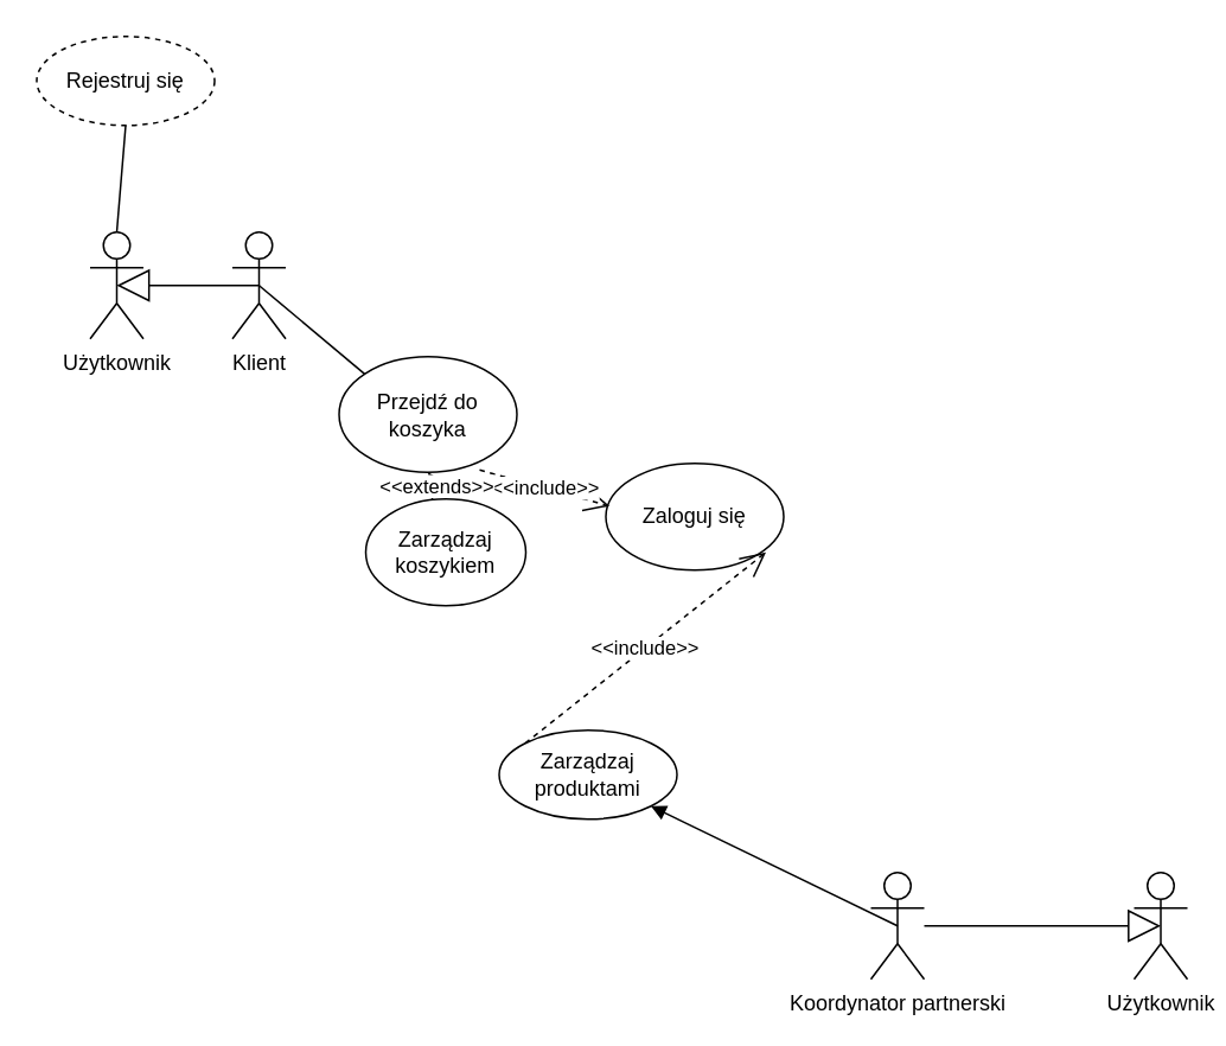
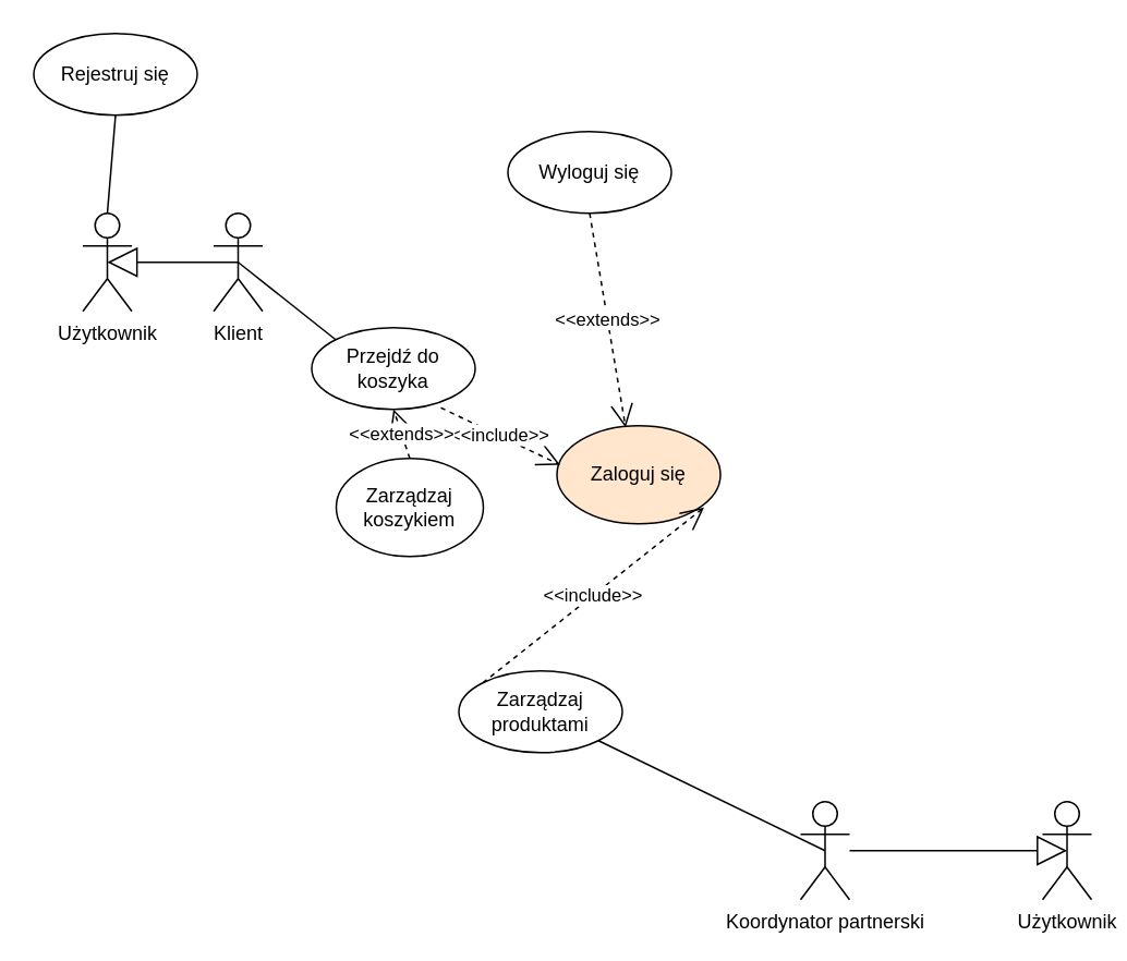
- <mxCell id="19" value="Rejestruj się" style="ellipse;whiteSpace=wrap;html=1;dashed=1;" vertex="1" parent="1"><mxGeometry x="20" y="20" width="100" height="50" as="geometry" /></mxCell>
+ <mxCell id="19" value="Rejestruj się" style="ellipse;whiteSpace=wrap;html=1;" vertex="1" parent="1"><mxGeometry x="20" y="20" width="100" height="50" as="geometry" /></mxCell>
+ <mxCell id="17" value="Wyloguj się" style="ellipse;whiteSpace=wrap;html=1;" vertex="1" parent="1"><mxGeometry x="310" y="80" width="100" height="50" as="geometry" /></mxCell>
+ <mxCell id="18" value="&amp;lt;&amp;lt;extends&amp;gt;&amp;gt;" style="endArrow=open;endSize=12;dashed=1;html=1;rounded=0;strokeColor=default;align=center;verticalAlign=middle;fontFamily=Helvetica;fontSize=11;fontColor=default;labelBackgroundColor=default;entryX=0.42;entryY=0.017;entryDx=0;entryDy=0;entryPerimeter=0;exitX=0.5;exitY=1;exitDx=0;exitDy=0;" edge="1" parent="1" source="17" target="2"><mxGeometry width="160" relative="1" as="geometry"><mxPoint x="500" y="330" as="sourcePoint" /><mxPoint x="535" y="233" as="targetPoint" /></mxGeometry></mxCell>
- <mxCell id="13" value="Przejdź do koszyka" style="ellipse;whiteSpace=wrap;html=1;" vertex="1" parent="1"><mxGeometry x="190" y="200" width="100" height="65" as="geometry" /></mxCell>
+ <mxCell id="13" value="Przejdź do koszyka" style="ellipse;whiteSpace=wrap;html=1;" vertex="1" parent="1"><mxGeometry x="190" y="200" width="100" height="50" as="geometry" /></mxCell>
- <mxCell id="2" value="Zaloguj się" style="ellipse;whiteSpace=wrap;html=1;" vertex="1" parent="1"><mxGeometry x="340" y="260" width="100" height="60" as="geometry" /></mxCell>
+ <mxCell id="2" value="Zaloguj się" style="ellipse;whiteSpace=wrap;html=1;fillColor=#ffe6cc;" vertex="1" parent="1"><mxGeometry x="340" y="260" width="100" height="60" as="geometry" /></mxCell>
- <mxCell id="9" value="" style="endArrow=block;html=1;rounded=0;strokeColor=default;align=center;verticalAlign=middle;fontFamily=Helvetica;fontSize=11;fontColor=default;labelBackgroundColor=default;entryX=1;entryY=1;entryDx=0;entryDy=0;exitX=0.5;exitY=0.5;exitDx=0;exitDy=0;exitPerimeter=0;" edge="1" parent="1" source="3" target="8"><mxGeometry width="50" height="50" relative="1" as="geometry"><mxPoint x="470" y="340" as="sourcePoint" /><mxPoint x="520" y="290" as="targetPoint" /></mxGeometry></mxCell>
+ <mxCell id="9" value="" style="endArrow=none;html=1;rounded=0;strokeColor=default;align=center;verticalAlign=middle;fontFamily=Helvetica;fontSize=11;fontColor=default;labelBackgroundColor=default;entryX=1;entryY=1;entryDx=0;entryDy=0;exitX=0.5;exitY=0.5;exitDx=0;exitDy=0;exitPerimeter=0;" edge="1" parent="1" source="3" target="8"><mxGeometry width="50" height="50" relative="1" as="geometry"><mxPoint x="470" y="340" as="sourcePoint" /><mxPoint x="520" y="290" as="targetPoint" /></mxGeometry></mxCell>
